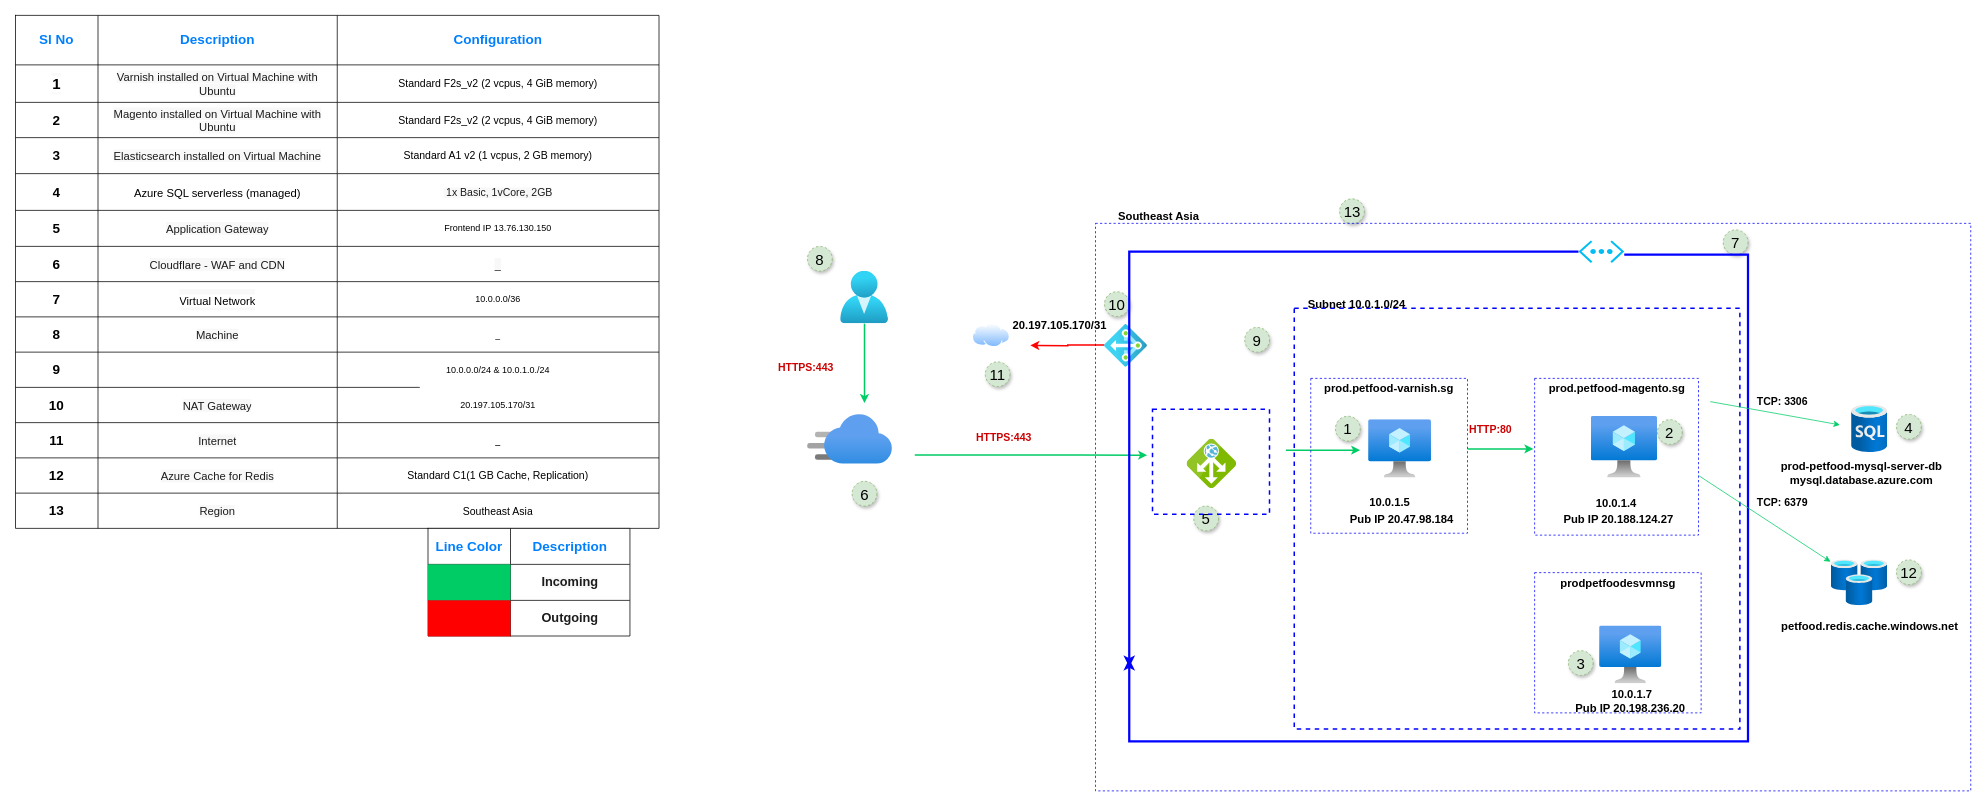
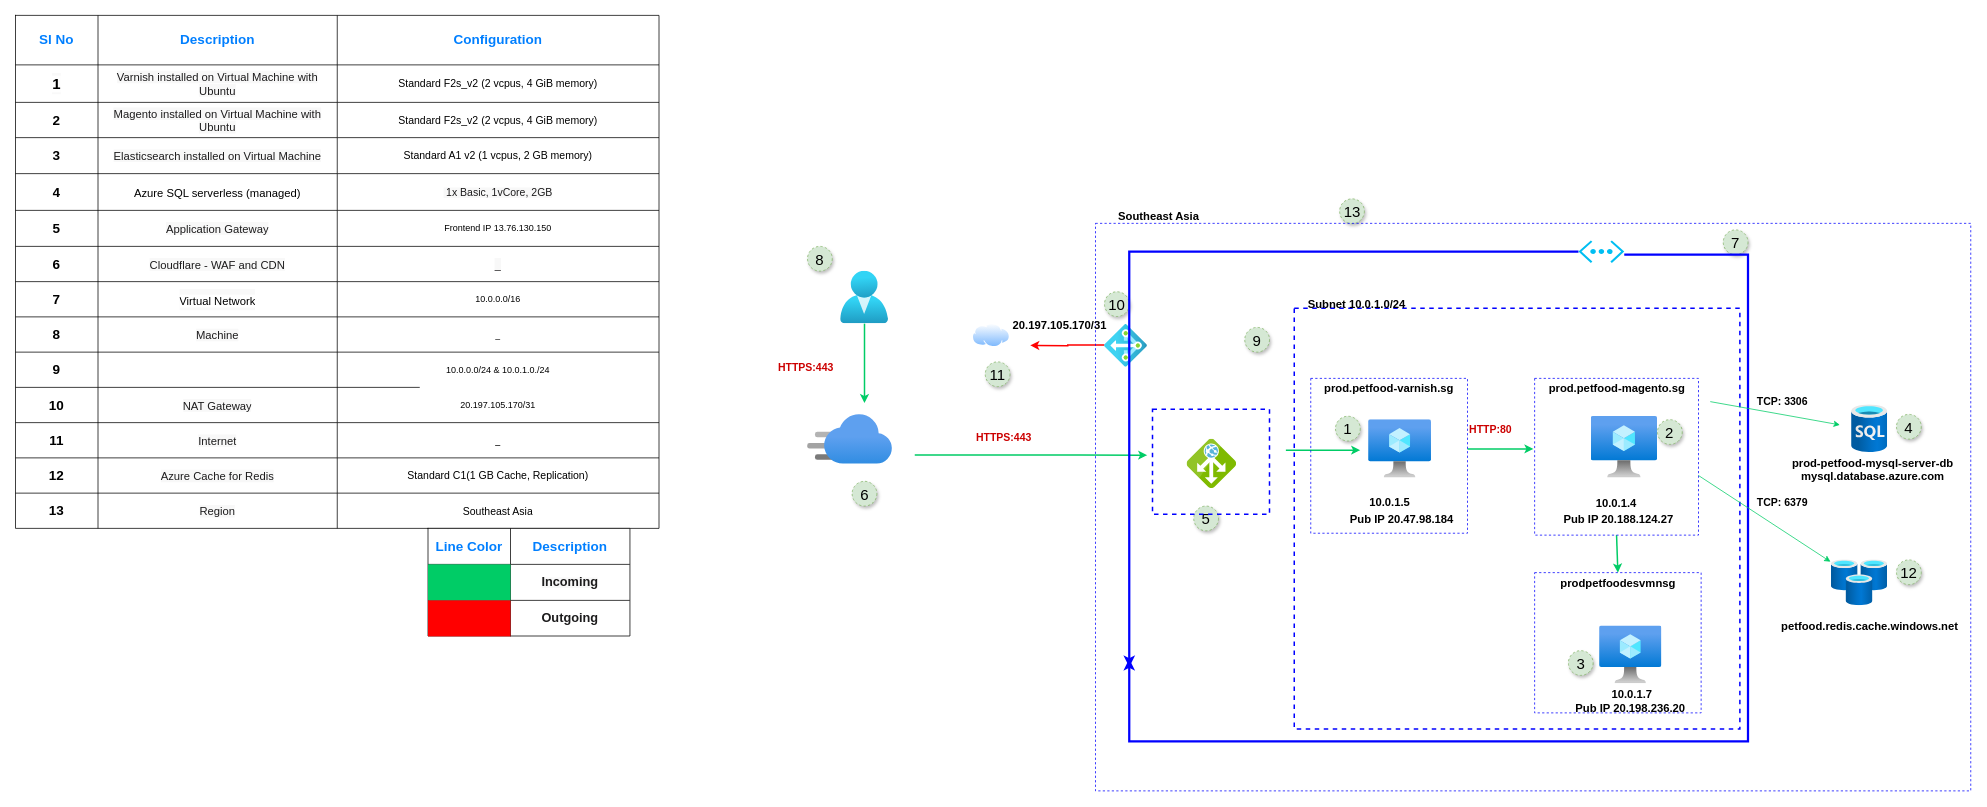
- <mxCell id="41" value="10.0.0.0/36" style="shape=partialRectangle;html=1;whiteSpace=wrap;connectable=0;overflow=hidden;fillColor=none;top=0;left=0;bottom=0;right=0;" parent="38" vertex="1"><mxGeometry x="429" width="429" height="47" as="geometry" /></mxCell>
+ <mxCell id="41" value="10.0.0.0/16" style="shape=partialRectangle;html=1;whiteSpace=wrap;connectable=0;overflow=hidden;fillColor=none;top=0;left=0;bottom=0;right=0;" parent="38" vertex="1"><mxGeometry x="429" width="429" height="47" as="geometry" /></mxCell>
- <mxCell id="118" value="&lt;font style=&quot;font-size: 15px&quot;&gt;&lt;b&gt;prod-petfood-mysql-server-db&lt;br&gt;mysql.database.azure.com&lt;br&gt;&lt;/b&gt;&lt;/font&gt;" style="text;html=1;align=center;verticalAlign=middle;resizable=0;points=[];autosize=1;strokeColor=none;" parent="1" vertex="1"><mxGeometry x="2365" y="613.25" width="231" height="33" as="geometry" /></mxCell>
+ <mxCell id="118" value="&lt;font style=&quot;font-size: 15px&quot;&gt;&lt;b&gt;prod-petfood-mysql-server-db&lt;br&gt;mysql.database.azure.com&lt;br&gt;&lt;/b&gt;&lt;/font&gt;" style="text;html=1;align=center;verticalAlign=middle;resizable=0;points=[];autosize=1;strokeColor=none;" parent="1" vertex="1"><mxGeometry x="2380" y="608.25" width="231" height="33" as="geometry" /></mxCell>
+ <mxCell id="8" value="" style="endArrow=classic;html=1;strokeWidth=2;strokeColor=#00CC66;startArrow=none;entryX=0.5;entryY=0;entryDx=0;entryDy=0;exitX=0.5;exitY=1;exitDx=0;exitDy=0;" parent="1" source="109" target="112" edge="1"><mxGeometry width="50" height="50" relative="1" as="geometry"><mxPoint x="2132" y="724" as="sourcePoint" /><mxPoint x="2128.75" y="779" as="targetPoint" /></mxGeometry></mxCell>
